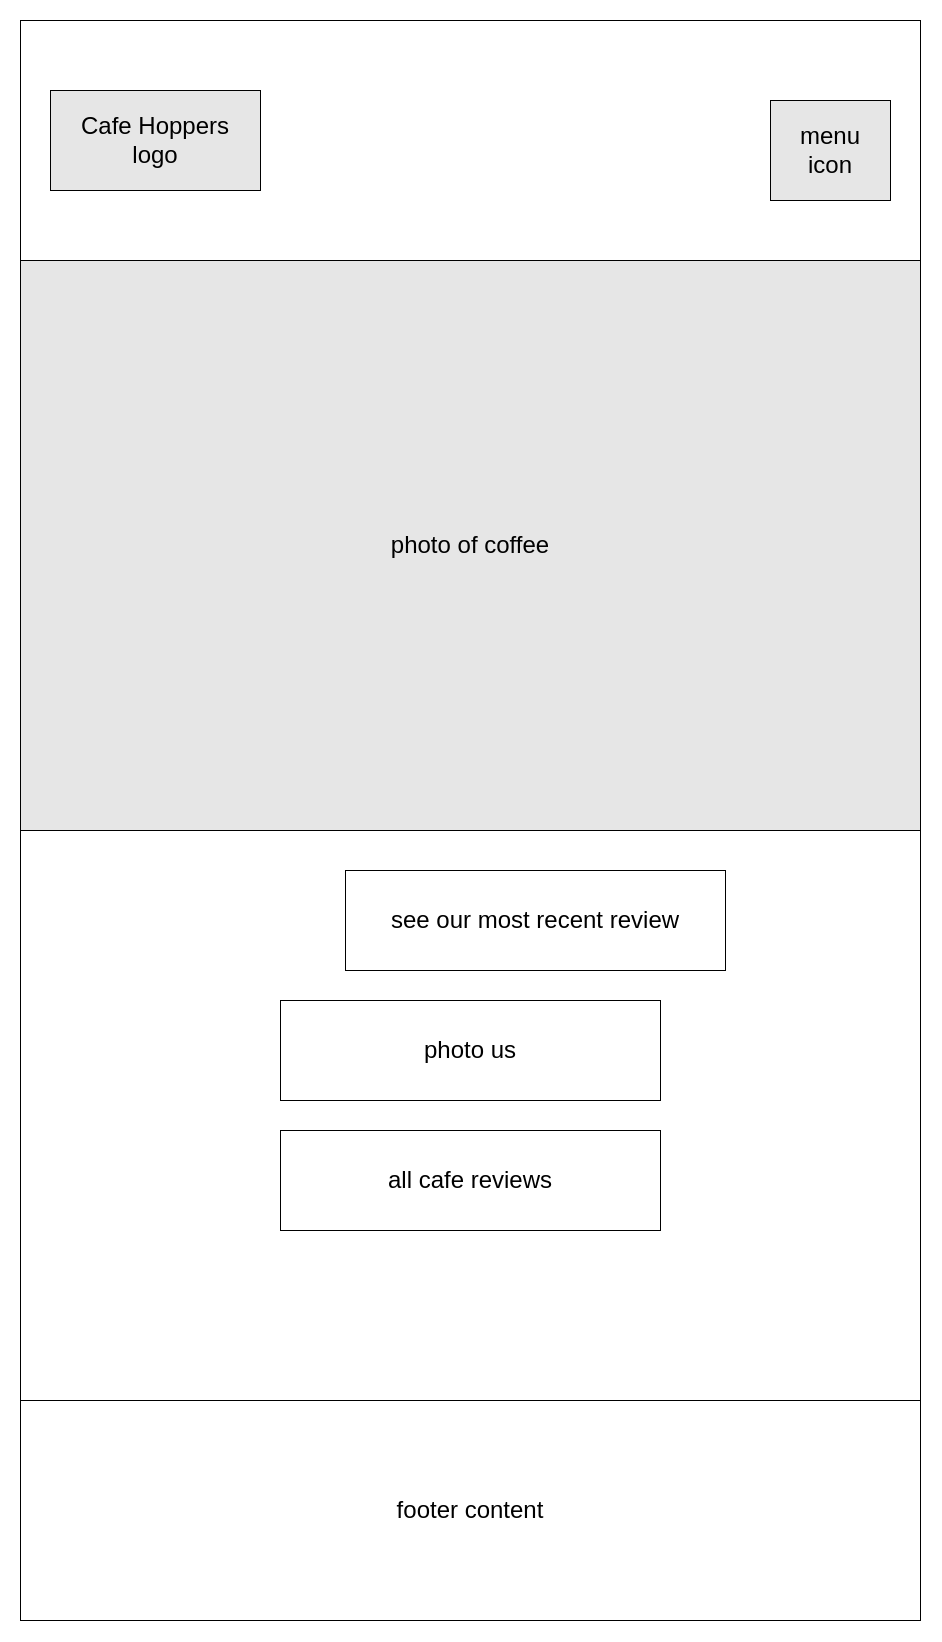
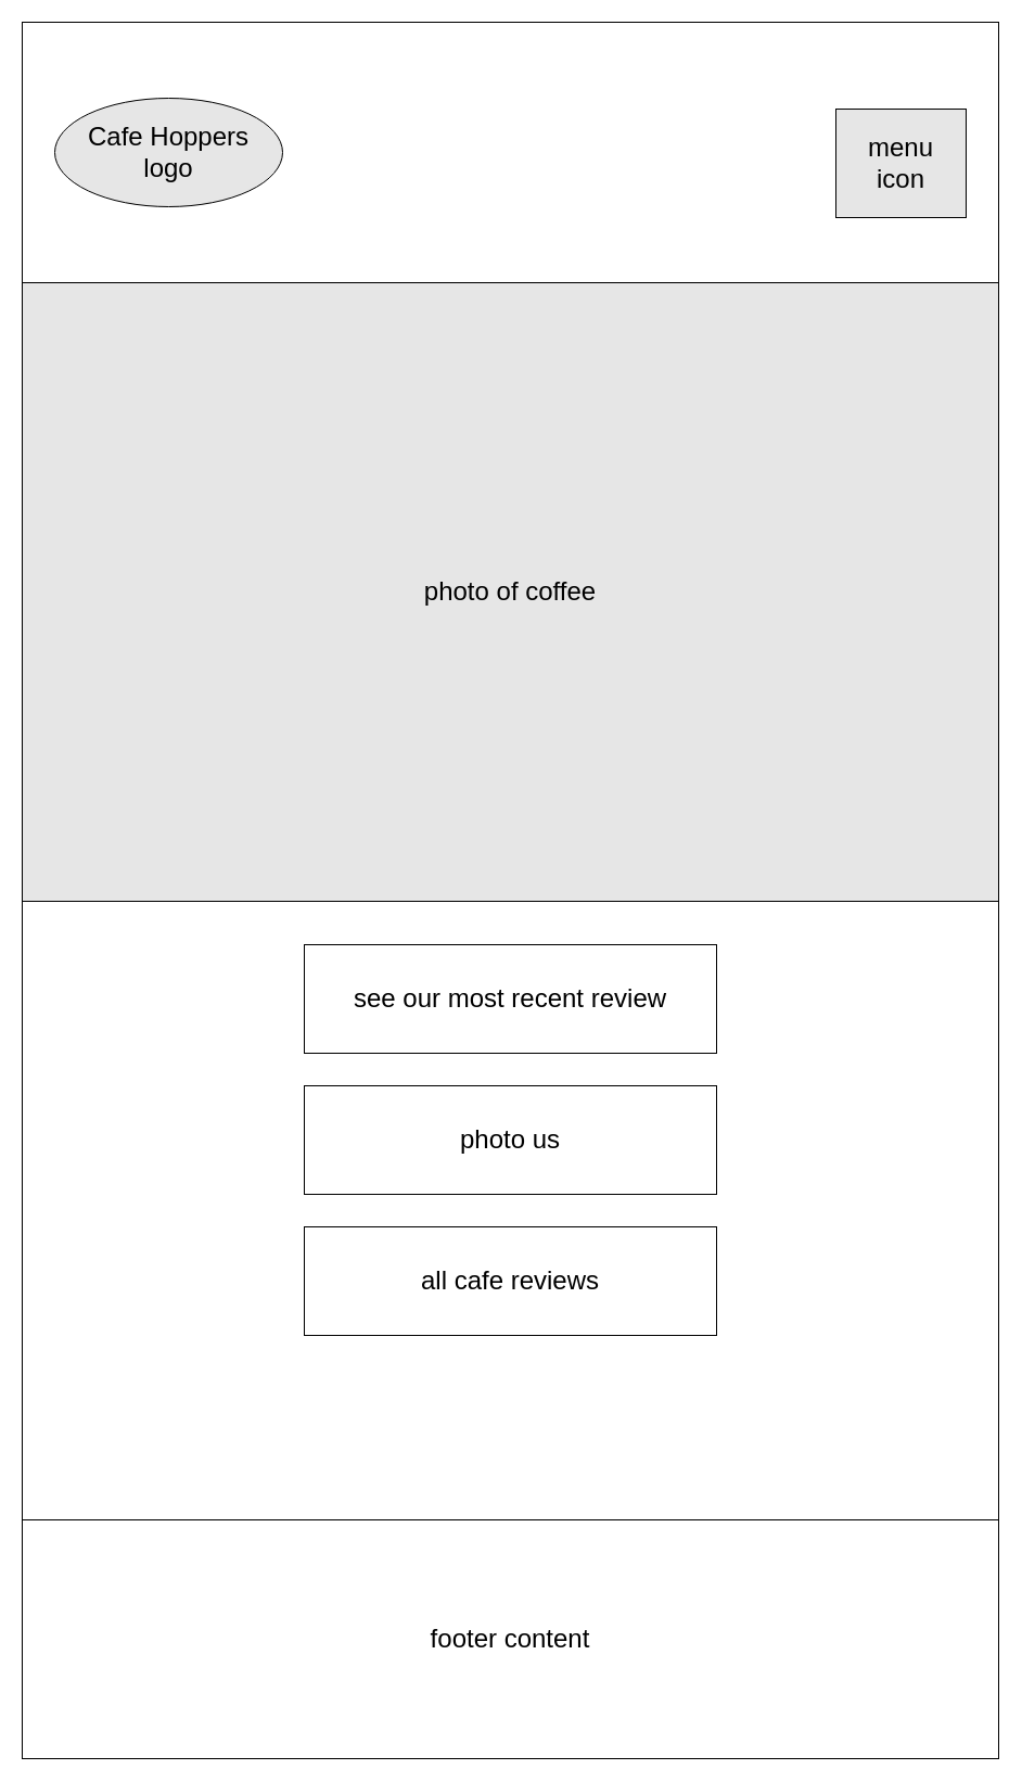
- <mxCell id="3" value="&lt;font style=&quot;font-size: 24px;&quot;&gt;Cafe Hoppers&lt;br&gt;logo&lt;/font&gt;" style="rounded=0;whiteSpace=wrap;html=1;fillColor=#E6E6E6;" vertex="1" parent="1"><mxGeometry x="50" y="90" width="210" height="100" as="geometry" /></mxCell>
+ <mxCell id="3" value="&lt;font style=&quot;font-size: 24px;&quot;&gt;Cafe Hoppers&lt;br&gt;logo&lt;/font&gt;" style="ellipse;whiteSpace=wrap;html=1;fillColor=#E6E6E6;" vertex="1" parent="1"><mxGeometry x="50" y="90" width="210" height="100" as="geometry" /></mxCell>
- <mxCell id="8" value="see our most recent review" style="rounded=0;whiteSpace=wrap;html=1;fontSize=24;fillColor=#FFFFFF;" vertex="1" parent="1"><mxGeometry x="345" y="870" width="380" height="100" as="geometry" /></mxCell>
+ <mxCell id="8" value="see our most recent review" style="rounded=0;whiteSpace=wrap;html=1;fontSize=24;fillColor=#FFFFFF;" vertex="1" parent="1"><mxGeometry x="280" y="870" width="380" height="100" as="geometry" /></mxCell>
